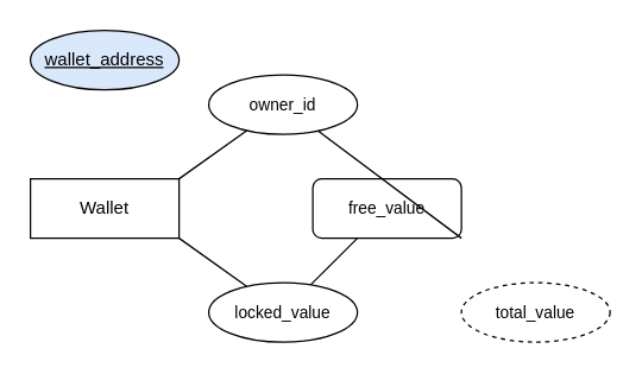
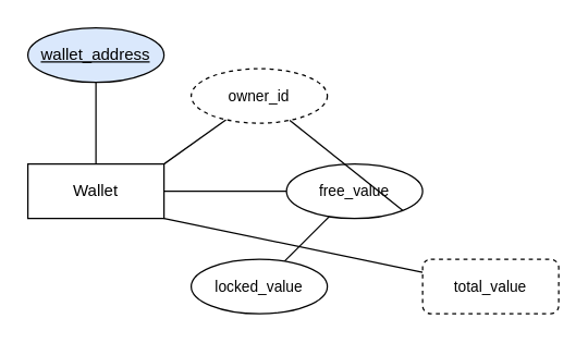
- <mxCell id="8" value="owner_id" style="ellipse;whiteSpace=wrap;html=1;align=center;fontFamily=Helvetica;fontSize=11;fontColor=default;labelBackgroundColor=default;" vertex="1" parent="1"><mxGeometry x="140" y="50" width="100" height="40" as="geometry" /></mxCell>
+ <mxCell id="8" value="owner_id" style="ellipse;whiteSpace=wrap;html=1;align=center;fontFamily=Helvetica;fontSize=11;fontColor=default;labelBackgroundColor=default;dashed=1;" vertex="1" parent="1"><mxGeometry x="140" y="50" width="100" height="40" as="geometry" /></mxCell>
+ <mxCell id="6" style="rounded=0;orthogonalLoop=1;jettySize=auto;html=1;entryX=0.5;entryY=0;entryDx=0;entryDy=0;endArrow=none;endFill=0;" edge="1" parent="1" source="7" target="5"><mxGeometry relative="1" as="geometry" /></mxCell>
+ <mxCell id="4" style="edgeStyle=none;rounded=0;orthogonalLoop=1;jettySize=auto;html=1;exitX=1;exitY=0.5;exitDx=0;exitDy=0;strokeColor=default;align=center;verticalAlign=middle;fontFamily=Helvetica;fontSize=11;fontColor=default;labelBackgroundColor=default;endArrow=none;endFill=0;" edge="1" parent="1" source="5" target="9"><mxGeometry relative="1" as="geometry" /></mxCell>
- <mxCell id="9" value="free_value" style="whiteSpace=wrap;html=1;align=center;fontFamily=Helvetica;fontSize=11;fontColor=default;labelBackgroundColor=default;rounded=1;" vertex="1" parent="1"><mxGeometry x="210" y="120" width="100" height="40" as="geometry" /></mxCell>
+ <mxCell id="9" value="free_value" style="ellipse;whiteSpace=wrap;html=1;align=center;fontFamily=Helvetica;fontSize=11;fontColor=default;labelBackgroundColor=default;" vertex="1" parent="1"><mxGeometry x="210" y="120" width="100" height="40" as="geometry" /></mxCell>
- <mxCell id="3" style="edgeStyle=none;rounded=0;orthogonalLoop=1;jettySize=auto;html=1;exitX=1;exitY=1;exitDx=0;exitDy=0;strokeColor=default;align=center;verticalAlign=middle;fontFamily=Helvetica;fontSize=11;fontColor=default;labelBackgroundColor=default;endArrow=none;endFill=0;" edge="1" parent="1" source="5" target="11"><mxGeometry relative="1" as="geometry" /></mxCell>
+ <mxCell id="3" style="edgeStyle=none;rounded=0;orthogonalLoop=1;jettySize=auto;html=1;exitX=1;exitY=1;exitDx=0;exitDy=0;strokeColor=default;align=center;verticalAlign=middle;fontFamily=Helvetica;fontSize=11;fontColor=default;labelBackgroundColor=default;endArrow=none;endFill=0;" edge="1" parent="1" source="5" target="12"><mxGeometry relative="1" as="geometry" /></mxCell>
- <mxCell id="12" value="total_value" style="ellipse;whiteSpace=wrap;html=1;align=center;dashed=1;fontFamily=Helvetica;fontSize=11;fontColor=default;labelBackgroundColor=default;" vertex="1" parent="1"><mxGeometry x="310" y="190" width="100" height="40" as="geometry" /></mxCell>
+ <mxCell id="12" value="total_value" style="whiteSpace=wrap;html=1;align=center;dashed=1;fontFamily=Helvetica;fontSize=11;fontColor=default;labelBackgroundColor=default;rounded=1;" vertex="1" parent="1"><mxGeometry x="310" y="190" width="100" height="40" as="geometry" /></mxCell>
